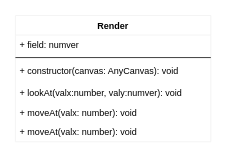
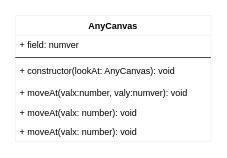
- <mxCell id="2" value="Render" style="swimlane;fontStyle=1;align=center;verticalAlign=top;childLayout=stackLayout;horizontal=1;startSize=26;horizontalStack=0;resizeParent=1;resizeParentMax=0;resizeLast=0;collapsible=1;marginBottom=0;rounded=0;strokeColor=#f0f0f0;fontSize=12;" parent="1" vertex="1"><mxGeometry x="20" y="20" width="260" height="168" as="geometry" /></mxCell>
+ <mxCell id="2" value="AnyCanvas" style="swimlane;fontStyle=1;align=center;verticalAlign=top;childLayout=stackLayout;horizontal=1;startSize=26;horizontalStack=0;resizeParent=1;resizeParentMax=0;resizeLast=0;collapsible=1;marginBottom=0;rounded=0;strokeColor=#f0f0f0;fontSize=12;" parent="1" vertex="1"><mxGeometry x="20" y="20" width="260" height="168" as="geometry" /></mxCell>
- <mxCell id="5" value="+ constructor(canvas: AnyCanvas): void" style="text;strokeColor=none;fillColor=none;align=left;verticalAlign=top;spacingLeft=4;spacingRight=4;overflow=hidden;rotatable=0;points=[[0,0.5],[1,0.5]];portConstraint=eastwest;spacing=2;" parent="2" vertex="1"><mxGeometry y="60" width="260" height="30" as="geometry" /></mxCell>
+ <mxCell id="5" value="+ constructor(lookAt: AnyCanvas): void" style="text;strokeColor=none;fillColor=none;align=left;verticalAlign=top;spacingLeft=4;spacingRight=4;overflow=hidden;rotatable=0;points=[[0,0.5],[1,0.5]];portConstraint=eastwest;spacing=2;" parent="2" vertex="1"><mxGeometry y="60" width="260" height="30" as="geometry" /></mxCell>
- <mxCell id="6" value="+ lookAt(valx:number, valy:numver): void" style="text;strokeColor=none;fillColor=none;align=left;verticalAlign=top;spacingLeft=4;spacingRight=4;overflow=hidden;rotatable=0;points=[[0,0.5],[1,0.5]];portConstraint=eastwest;" parent="2" vertex="1"><mxGeometry y="90" width="260" height="26" as="geometry" /></mxCell>
+ <mxCell id="6" value="+ moveAt(valx:number, valy:numver): void" style="text;strokeColor=none;fillColor=none;align=left;verticalAlign=top;spacingLeft=4;spacingRight=4;overflow=hidden;rotatable=0;points=[[0,0.5],[1,0.5]];portConstraint=eastwest;" parent="2" vertex="1"><mxGeometry y="90" width="260" height="26" as="geometry" /></mxCell>
